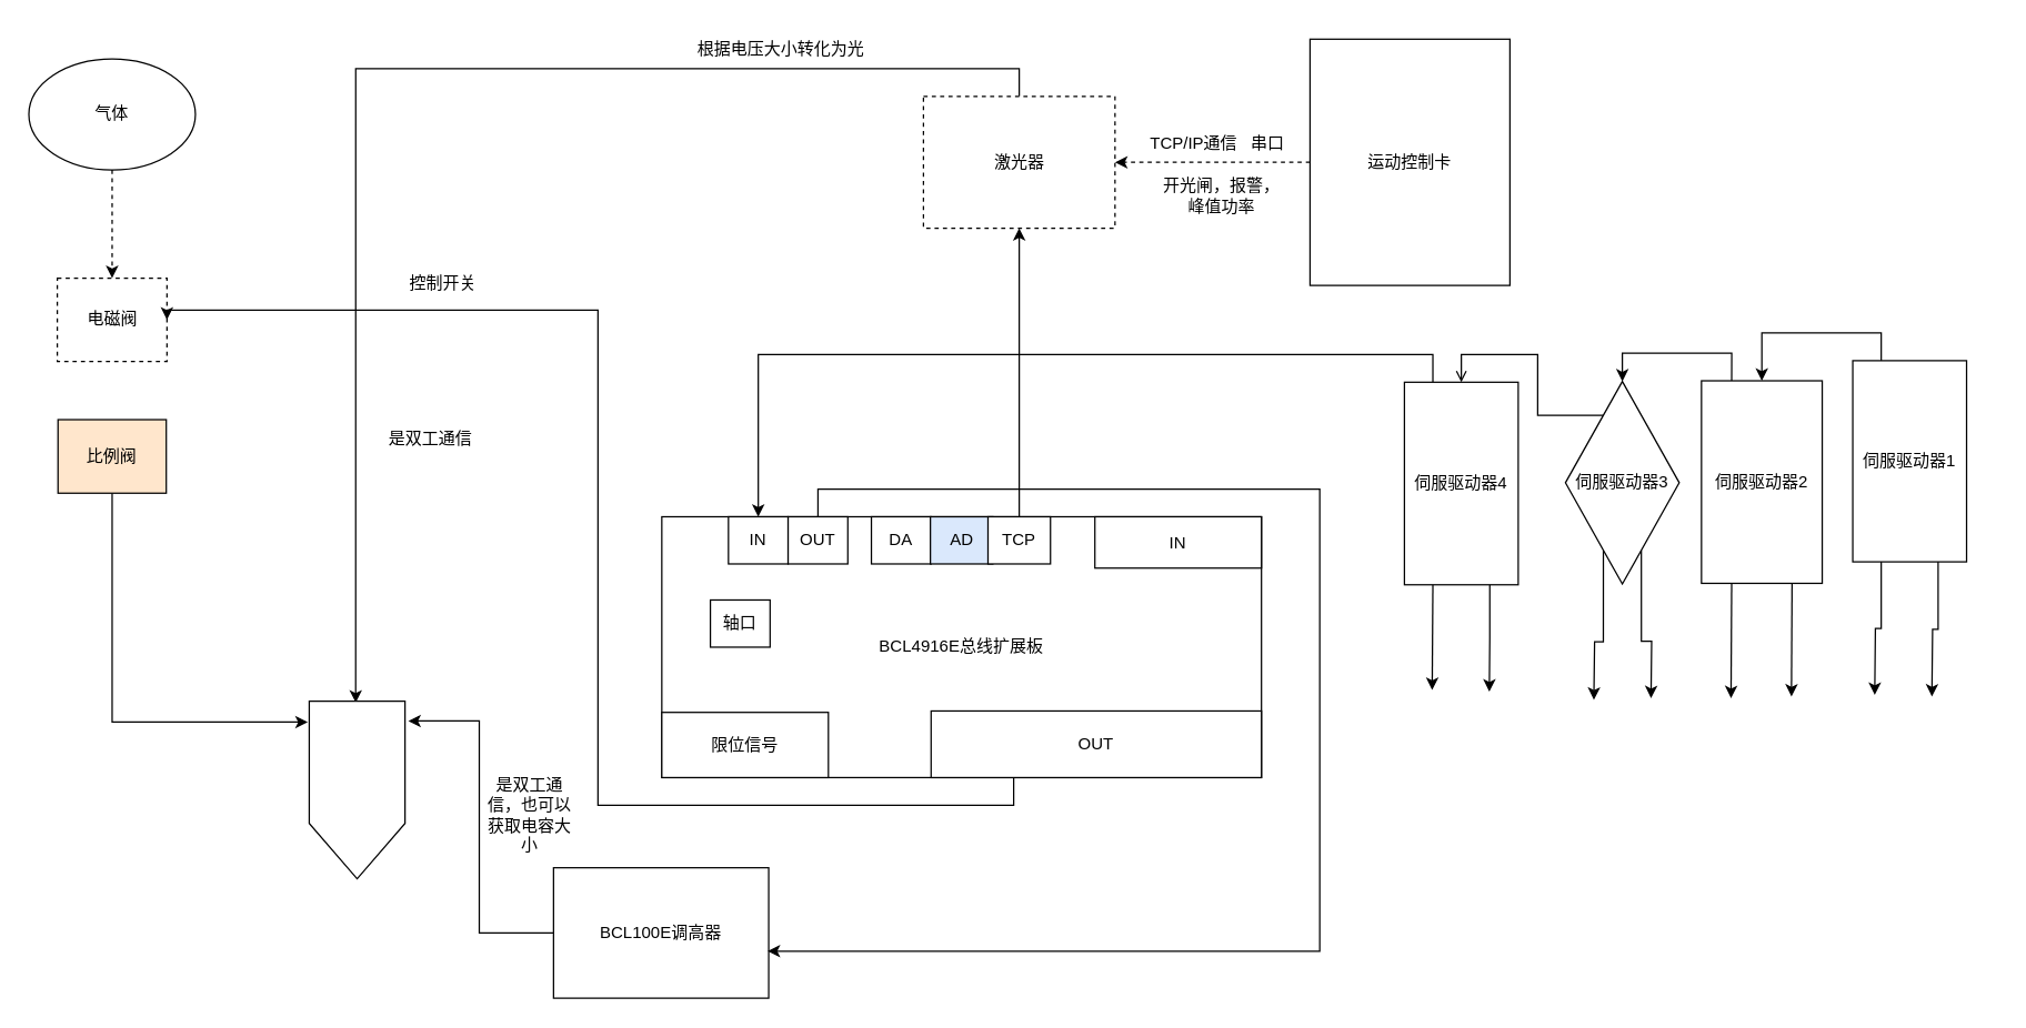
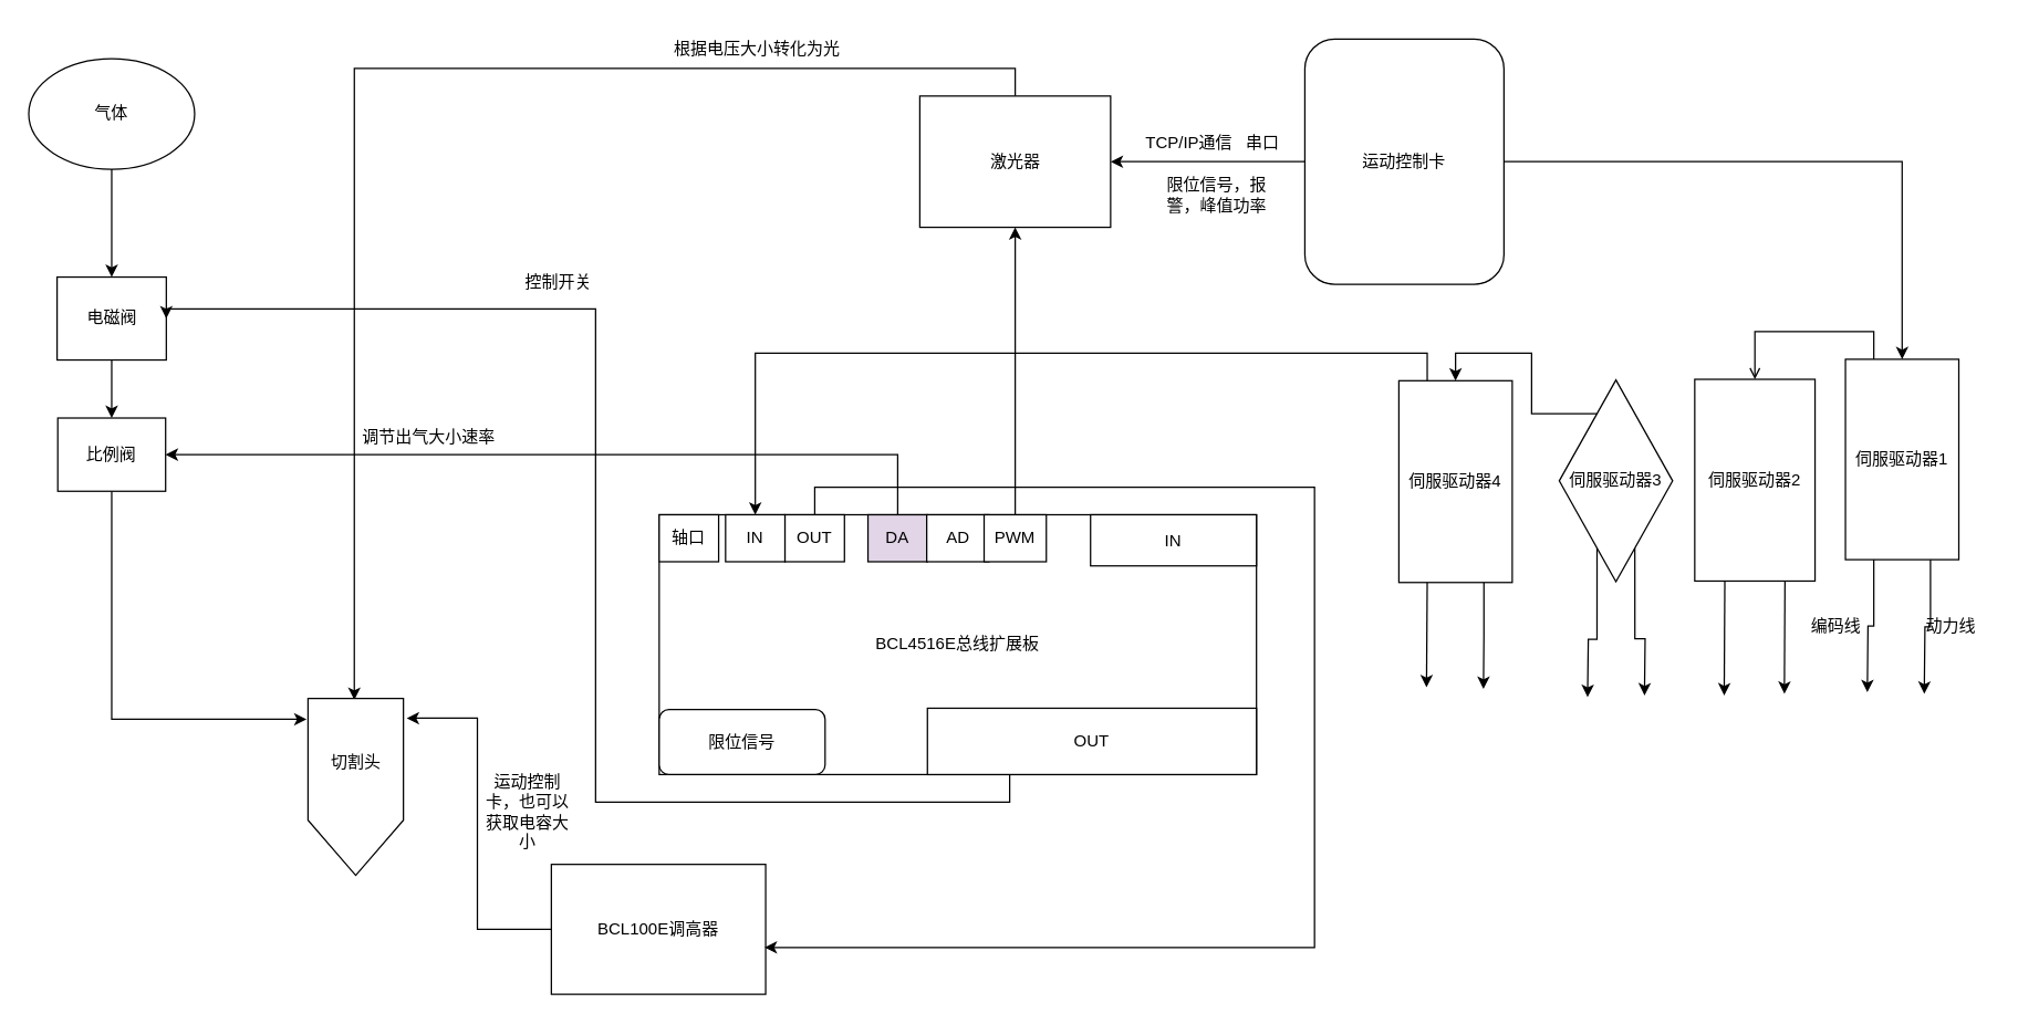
- <mxCell id="53" value="根据电压大小转化为光" style="text;html=1;strokeColor=none;fillColor=none;align=center;verticalAlign=middle;whiteSpace=wrap;rounded=0;" vertex="1" parent="1"><mxGeometry x="496" y="20" width="132" height="30" as="geometry" /></mxCell>
+ <mxCell id="53" value="根据电压大小转化为光" style="text;html=1;strokeColor=none;fillColor=none;align=center;verticalAlign=middle;whiteSpace=wrap;rounded=0;" vertex="1" parent="1"><mxGeometry x="481" y="20" width="132" height="30" as="geometry" /></mxCell>
- <mxCell id="22" value="激光器" style="rounded=0;whiteSpace=wrap;html=1;dashed=1;" vertex="1" parent="1"><mxGeometry x="664.5" y="69" width="138" height="95" as="geometry" /></mxCell>
+ <mxCell id="22" value="激光器" style="rounded=0;whiteSpace=wrap;html=1;" vertex="1" parent="1"><mxGeometry x="664.5" y="69" width="138" height="95" as="geometry" /></mxCell>
- <mxCell id="19" style="edgeStyle=orthogonalEdgeStyle;rounded=0;orthogonalLoop=1;jettySize=auto;html=1;exitX=0;exitY=0.5;exitDx=0;exitDy=0;entryX=1;entryY=0.5;entryDx=0;entryDy=0;dashed=1;" edge="1" parent="1" source="20" target="22"><mxGeometry relative="1" as="geometry" /></mxCell>
+ <mxCell id="19" style="edgeStyle=orthogonalEdgeStyle;rounded=0;orthogonalLoop=1;jettySize=auto;html=1;exitX=0;exitY=0.5;exitDx=0;exitDy=0;entryX=1;entryY=0.5;entryDx=0;entryDy=0;" edge="1" parent="1" source="20" target="22"><mxGeometry relative="1" as="geometry" /></mxCell>
- <mxCell id="20" value="运动控制卡" style="rounded=0;whiteSpace=wrap;html=1;" vertex="1" parent="1"><mxGeometry x="943" y="27.75" width="144" height="177.5" as="geometry" /></mxCell>
+ <mxCell id="20" value="运动控制卡" style="whiteSpace=wrap;html=1;rounded=1;" vertex="1" parent="1"><mxGeometry x="943" y="27.75" width="144" height="177.5" as="geometry" /></mxCell>
+ <mxCell id="18" style="edgeStyle=orthogonalEdgeStyle;rounded=0;orthogonalLoop=1;jettySize=auto;html=1;exitX=1;exitY=0.5;exitDx=0;exitDy=0;entryX=0.5;entryY=0;entryDx=0;entryDy=0;" edge="1" parent="1" source="20" target="17"><mxGeometry relative="1" as="geometry" /></mxCell>
- <mxCell id="42" value="开光闸，报警，峰值功率" style="text;html=1;strokeColor=none;fillColor=none;align=center;verticalAlign=middle;whiteSpace=wrap;rounded=0;" vertex="1" parent="1"><mxGeometry x="835" y="108" width="89" height="66" as="geometry" /></mxCell>
+ <mxCell id="42" value="限位信号，报警，峰值功率" style="text;html=1;strokeColor=none;fillColor=none;align=center;verticalAlign=middle;whiteSpace=wrap;rounded=0;" vertex="1" parent="1"><mxGeometry x="835" y="108" width="89" height="66" as="geometry" /></mxCell>
- <mxCell id="30" style="edgeStyle=orthogonalEdgeStyle;rounded=0;orthogonalLoop=1;jettySize=auto;html=1;exitX=0.5;exitY=1;exitDx=0;exitDy=0;dashed=1;" edge="1" parent="1" source="31" target="27"><mxGeometry relative="1" as="geometry" /></mxCell>
+ <mxCell id="30" style="edgeStyle=orthogonalEdgeStyle;rounded=0;orthogonalLoop=1;jettySize=auto;html=1;exitX=0.5;exitY=1;exitDx=0;exitDy=0;" edge="1" parent="1" source="31" target="27"><mxGeometry relative="1" as="geometry" /></mxCell>
- <mxCell id="50" value="控制开关" style="text;html=1;align=center;verticalAlign=middle;resizable=0;points=[];autosize=1;strokeColor=none;fillColor=none;" vertex="1" parent="1"><mxGeometry x="285" y="191" width="66" height="26" as="geometry" /></mxCell>
+ <mxCell id="50" value="控制开关" style="text;html=1;align=center;verticalAlign=middle;resizable=0;points=[];autosize=1;strokeColor=none;fillColor=none;" vertex="1" parent="1"><mxGeometry x="370" y="191" width="66" height="26" as="geometry" /></mxCell>
- <mxCell id="27" value="电磁阀" style="rounded=0;whiteSpace=wrap;html=1;dashed=1;" vertex="1" parent="1"><mxGeometry x="40.5" y="200" width="79" height="60" as="geometry" /></mxCell>
+ <mxCell id="27" value="电磁阀" style="rounded=0;whiteSpace=wrap;html=1;" vertex="1" parent="1"><mxGeometry x="40.5" y="200" width="79" height="60" as="geometry" /></mxCell>
- <mxCell id="10" style="edgeStyle=orthogonalEdgeStyle;rounded=0;orthogonalLoop=1;jettySize=auto;html=1;exitX=0.25;exitY=0;exitDx=0;exitDy=0;entryX=0.5;entryY=0;entryDx=0;entryDy=0;" edge="1" parent="1" source="13" target="9"><mxGeometry relative="1" as="geometry" /></mxCell>
- <mxCell id="14" style="edgeStyle=orthogonalEdgeStyle;rounded=0;orthogonalLoop=1;jettySize=auto;html=1;exitX=0.25;exitY=0;exitDx=0;exitDy=0;entryX=0.5;entryY=0;entryDx=0;entryDy=0;" edge="1" parent="1" source="17" target="13"><mxGeometry relative="1" as="geometry" /></mxCell>
+ <mxCell id="14" style="edgeStyle=orthogonalEdgeStyle;rounded=0;orthogonalLoop=1;jettySize=auto;html=1;exitX=0.25;exitY=0;exitDx=0;exitDy=0;entryX=0.5;entryY=0;entryDx=0;entryDy=0;endArrow=open;" edge="1" parent="1" source="17" target="13"><mxGeometry relative="1" as="geometry" /></mxCell>
- <mxCell id="6" style="edgeStyle=orthogonalEdgeStyle;rounded=0;orthogonalLoop=1;jettySize=auto;html=1;exitX=0.25;exitY=0;exitDx=0;exitDy=0;entryX=0.5;entryY=0;entryDx=0;entryDy=0;endArrow=open;" edge="1" parent="1" source="9" target="5"><mxGeometry relative="1" as="geometry" /></mxCell>
+ <mxCell id="6" style="edgeStyle=orthogonalEdgeStyle;rounded=0;orthogonalLoop=1;jettySize=auto;html=1;exitX=0.25;exitY=0;exitDx=0;exitDy=0;entryX=0.5;entryY=0;entryDx=0;entryDy=0;" edge="1" parent="1" source="9" target="5"><mxGeometry relative="1" as="geometry" /></mxCell>
+ <mxCell id="26" style="edgeStyle=orthogonalEdgeStyle;rounded=0;orthogonalLoop=1;jettySize=auto;html=1;exitX=0.5;exitY=1;exitDx=0;exitDy=0;" edge="1" parent="1" source="27" target="29"><mxGeometry relative="1" as="geometry" /></mxCell>
- <mxCell id="51" value="是双工通信" style="text;html=1;align=center;verticalAlign=middle;resizable=0;points=[];autosize=1;strokeColor=none;fillColor=none;" vertex="1" parent="1"><mxGeometry x="252" y="303" width="114" height="26" as="geometry" /></mxCell>
+ <mxCell id="51" value="调节出气大小速率" style="text;html=1;align=center;verticalAlign=middle;resizable=0;points=[];autosize=1;strokeColor=none;fillColor=none;" vertex="1" parent="1"><mxGeometry x="252" y="303" width="114" height="26" as="geometry" /></mxCell>
- <mxCell id="29" value="比例阀" style="rounded=0;whiteSpace=wrap;html=1;fillColor=#ffe6cc;" vertex="1" parent="1"><mxGeometry x="41" y="302" width="78" height="53" as="geometry" /></mxCell>
+ <mxCell id="29" value="比例阀" style="rounded=0;whiteSpace=wrap;html=1;" vertex="1" parent="1"><mxGeometry x="41" y="302" width="78" height="53" as="geometry" /></mxCell>
+ <mxCell id="33" style="edgeStyle=orthogonalEdgeStyle;rounded=0;orthogonalLoop=1;jettySize=auto;html=1;exitX=0.5;exitY=0;exitDx=0;exitDy=0;entryX=1;entryY=0.5;entryDx=0;entryDy=0;" edge="1" parent="1" source="34" target="29"><mxGeometry relative="1" as="geometry" /></mxCell>
- <mxCell id="34" value="DA" style="rounded=0;whiteSpace=wrap;html=1;" vertex="1" parent="1"><mxGeometry x="627" y="372" width="43" height="34" as="geometry" /></mxCell>
+ <mxCell id="34" value="DA" style="rounded=0;whiteSpace=wrap;html=1;fillColor=#e1d5e7;" vertex="1" parent="1"><mxGeometry x="627" y="372" width="43" height="34" as="geometry" /></mxCell>
- <mxCell id="35" value="AD" style="rounded=0;whiteSpace=wrap;html=1;fillColor=#dae8fc;" vertex="1" parent="1"><mxGeometry x="669.5" y="372" width="45" height="34" as="geometry" /></mxCell>
+ <mxCell id="35" value="AD" style="rounded=0;whiteSpace=wrap;html=1;" vertex="1" parent="1"><mxGeometry x="669.5" y="372" width="45" height="34" as="geometry" /></mxCell>
- <mxCell id="37" value="TCP" style="rounded=0;whiteSpace=wrap;html=1;" vertex="1" parent="1"><mxGeometry x="711" y="372" width="45" height="34" as="geometry" /></mxCell>
+ <mxCell id="37" value="PWM" style="rounded=0;whiteSpace=wrap;html=1;" vertex="1" parent="1"><mxGeometry x="711" y="372" width="45" height="34" as="geometry" /></mxCell>
- <mxCell id="48" value="轴口" style="rounded=0;whiteSpace=wrap;html=1;" vertex="1" parent="1"><mxGeometry x="511" y="432" width="43" height="34" as="geometry" /></mxCell>
+ <mxCell id="48" value="轴口" style="rounded=0;whiteSpace=wrap;html=1;" vertex="1" parent="1"><mxGeometry x="476" y="372" width="43" height="34" as="geometry" /></mxCell>
+ <mxCell id="44" value="编码线" style="text;html=1;align=center;verticalAlign=middle;resizable=0;points=[];autosize=1;strokeColor=none;fillColor=none;" vertex="1" parent="1"><mxGeometry x="1300" y="440" width="54" height="26" as="geometry" /></mxCell>
+ <mxCell id="43" value="动力线" style="text;html=1;align=center;verticalAlign=middle;resizable=0;points=[];autosize=1;strokeColor=none;fillColor=none;" vertex="1" parent="1"><mxGeometry x="1383" y="440" width="54" height="26" as="geometry" /></mxCell>
- <mxCell id="23" value="BCL4916E总线扩展板" style="rounded=0;whiteSpace=wrap;html=1;" vertex="1" parent="1"><mxGeometry x="476" y="372" width="432" height="188" as="geometry" /></mxCell>
+ <mxCell id="23" value="BCL4516E总线扩展板" style="rounded=0;whiteSpace=wrap;html=1;" vertex="1" parent="1"><mxGeometry x="476" y="372" width="432" height="188" as="geometry" /></mxCell>
- <mxCell id="49" value="限位信号" style="rounded=0;whiteSpace=wrap;html=1;" vertex="1" parent="1"><mxGeometry x="476" y="513" width="120" height="47" as="geometry" /></mxCell>
+ <mxCell id="49" value="限位信号" style="whiteSpace=wrap;html=1;rounded=1;" vertex="1" parent="1"><mxGeometry x="476" y="513" width="120" height="47" as="geometry" /></mxCell>
+ <mxCell id="52" value="切割头" style="text;html=1;strokeColor=none;fillColor=none;align=center;verticalAlign=middle;whiteSpace=wrap;rounded=0;" vertex="1" parent="1"><mxGeometry x="226.5" y="536" width="60" height="30" as="geometry" /></mxCell>
- <mxCell id="54" value="是双工通信，也可以获取电容大小" style="text;html=1;strokeColor=none;fillColor=none;align=center;verticalAlign=middle;whiteSpace=wrap;rounded=0;" vertex="1" parent="1"><mxGeometry x="346" y="572" width="70" height="30" as="geometry" /></mxCell>
+ <mxCell id="54" value="运动控制卡，也可以获取电容大小" style="text;html=1;strokeColor=none;fillColor=none;align=center;verticalAlign=middle;whiteSpace=wrap;rounded=0;" vertex="1" parent="1"><mxGeometry x="346" y="572" width="70" height="30" as="geometry" /></mxCell>
